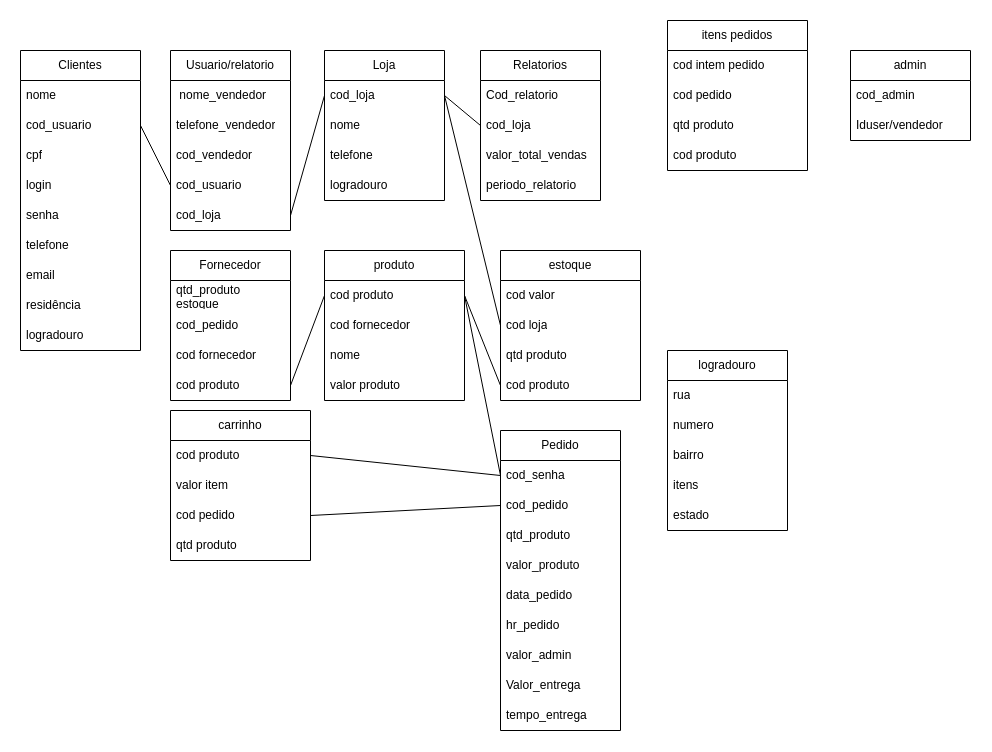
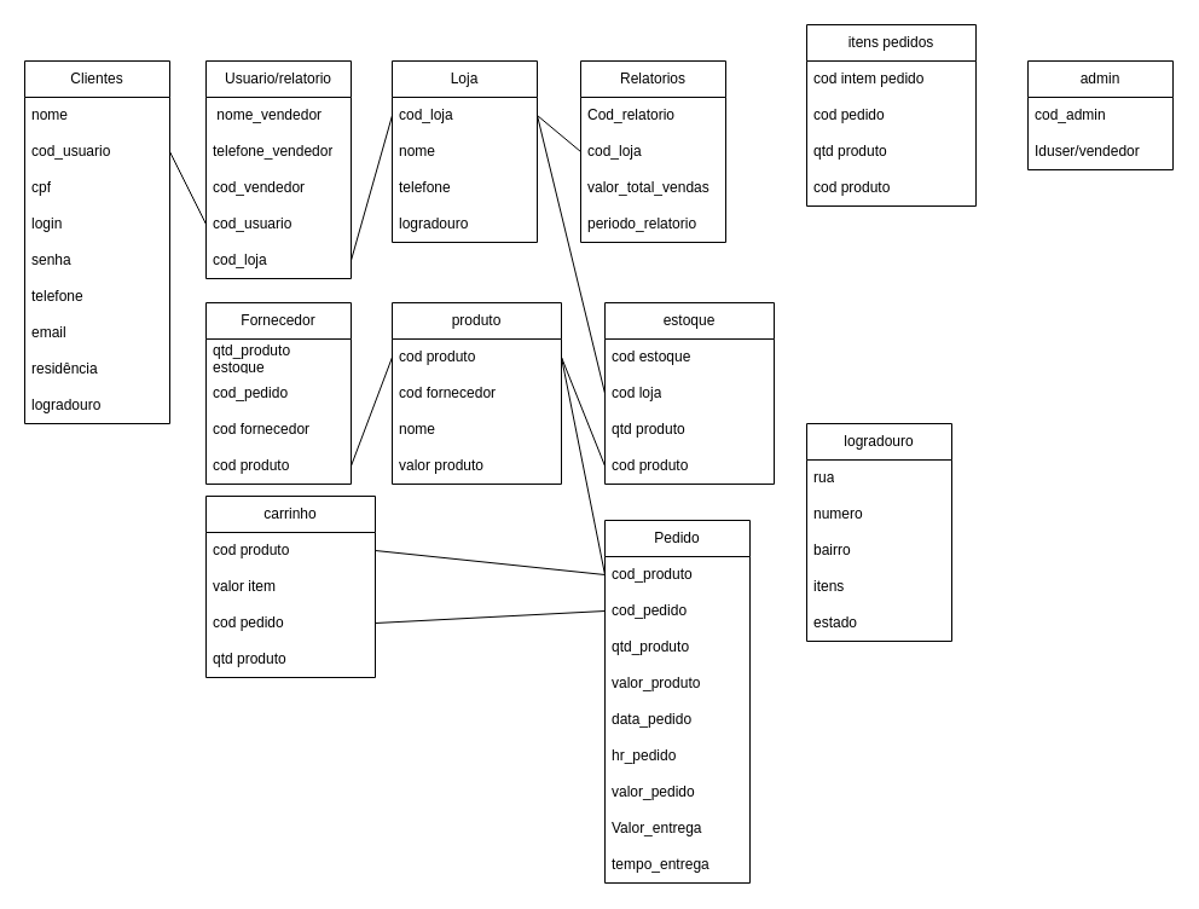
- <mxCell id="67" value="cod valor" style="text;strokeColor=none;fillColor=none;align=left;verticalAlign=middle;spacingLeft=4;spacingRight=4;overflow=hidden;points=[[0,0.5],[1,0.5]];portConstraint=eastwest;rotatable=0;whiteSpace=wrap;html=1;" vertex="1" parent="66"><mxGeometry y="30" width="140" height="30" as="geometry" /></mxCell>
+ <mxCell id="67" value="cod estoque" style="text;strokeColor=none;fillColor=none;align=left;verticalAlign=middle;spacingLeft=4;spacingRight=4;overflow=hidden;points=[[0,0.5],[1,0.5]];portConstraint=eastwest;rotatable=0;whiteSpace=wrap;html=1;" vertex="1" parent="66"><mxGeometry y="30" width="140" height="30" as="geometry" /></mxCell>
- <mxCell id="13" value="cod_senha" style="text;strokeColor=none;fillColor=none;align=left;verticalAlign=middle;spacingLeft=4;spacingRight=4;overflow=hidden;points=[[0,0.5],[1,0.5]];portConstraint=eastwest;rotatable=0;whiteSpace=wrap;html=1;" parent="12" vertex="1"><mxGeometry y="30" width="120" height="30" as="geometry" /></mxCell>
+ <mxCell id="13" value="cod_produto" style="text;strokeColor=none;fillColor=none;align=left;verticalAlign=middle;spacingLeft=4;spacingRight=4;overflow=hidden;points=[[0,0.5],[1,0.5]];portConstraint=eastwest;rotatable=0;whiteSpace=wrap;html=1;" parent="12" vertex="1"><mxGeometry y="30" width="120" height="30" as="geometry" /></mxCell>
- <mxCell id="19" value="valor_admin" style="text;strokeColor=none;fillColor=none;align=left;verticalAlign=middle;spacingLeft=4;spacingRight=4;overflow=hidden;points=[[0,0.5],[1,0.5]];portConstraint=eastwest;rotatable=0;whiteSpace=wrap;html=1;" parent="12" vertex="1"><mxGeometry y="210" width="120" height="30" as="geometry" /></mxCell>
+ <mxCell id="19" value="valor_pedido" style="text;strokeColor=none;fillColor=none;align=left;verticalAlign=middle;spacingLeft=4;spacingRight=4;overflow=hidden;points=[[0,0.5],[1,0.5]];portConstraint=eastwest;rotatable=0;whiteSpace=wrap;html=1;" parent="12" vertex="1"><mxGeometry y="210" width="120" height="30" as="geometry" /></mxCell>
